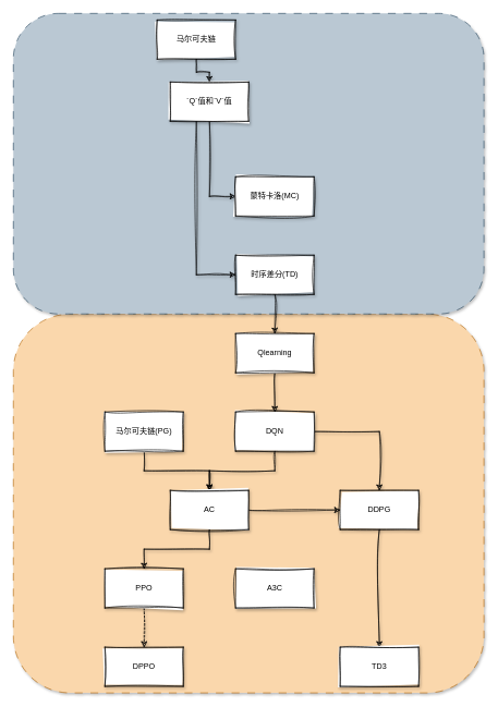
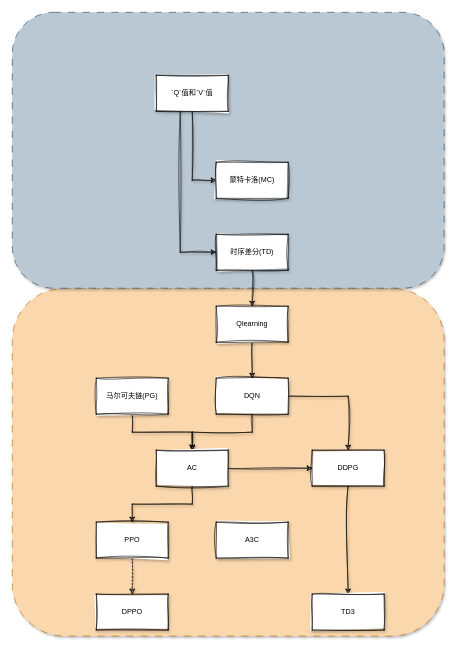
- <mxCell id="5" value="马尔可夫链" style="rounded=0;whiteSpace=wrap;html=1;sketch=1;curveFitting=1;jiggle=2;shadow=1;" parent="1" vertex="1"><mxGeometry x="240" y="30" width="120" height="60" as="geometry" /></mxCell>
- <mxCell id="4" value="" style="edgeStyle=orthogonalEdgeStyle;rounded=0;orthogonalLoop=1;jettySize=auto;html=1;sketch=1;curveFitting=1;jiggle=2;shadow=1;" parent="1" source="5" target="8" edge="1"><mxGeometry relative="1" as="geometry" /></mxCell>
